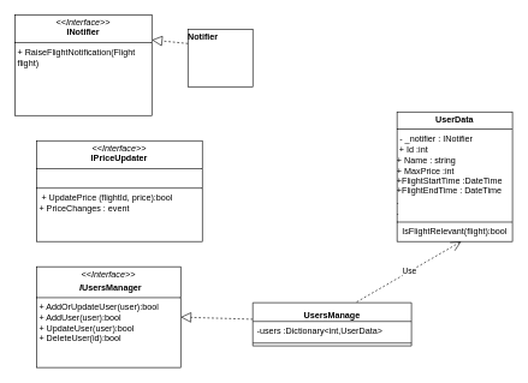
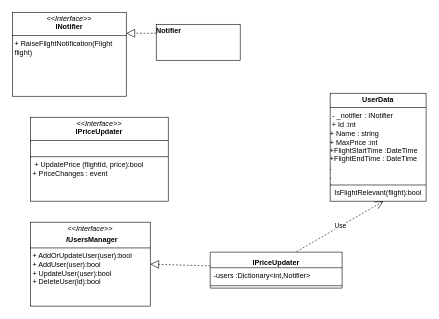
- <mxCell id="5" value="&lt;p style=&quot;margin:0px;margin-top:4px;text-align:center;&quot;&gt;&lt;/p&gt;&lt;div style=&quot;height:2px;&quot;&gt;&lt;b&gt;Notifier&lt;/b&gt;&lt;/div&gt;" style="verticalAlign=top;align=left;overflow=fill;html=1;whiteSpace=wrap;" vertex="1" parent="1"><mxGeometry x="260" y="40" width="90" height="80" as="geometry" /></mxCell>
+ <mxCell id="5" value="&lt;p style=&quot;margin:0px;margin-top:4px;text-align:center;&quot;&gt;&lt;/p&gt;&lt;div style=&quot;height:2px;&quot;&gt;&lt;b&gt;Notifier&lt;/b&gt;&lt;/div&gt;" style="verticalAlign=top;align=left;overflow=fill;html=1;whiteSpace=wrap;" vertex="1" parent="1"><mxGeometry x="260" y="40" width="140" height="60" as="geometry" /></mxCell>
- <mxCell id="9" value="&lt;p style=&quot;font-weight: 400; margin: 4px 0px 0px;&quot;&gt;&lt;b&gt;UsersManage&lt;/b&gt;&lt;/p&gt;" style="swimlane;fontStyle=1;align=center;verticalAlign=top;childLayout=stackLayout;horizontal=1;startSize=26;horizontalStack=0;resizeParent=1;resizeParentMax=0;resizeLast=0;collapsible=1;marginBottom=0;whiteSpace=wrap;html=1;" vertex="1" parent="1"><mxGeometry x="350" y="420" width="220" height="60" as="geometry" /></mxCell>
+ <mxCell id="9" value="&lt;p style=&quot;font-weight: 400; margin: 4px 0px 0px;&quot;&gt;&lt;b&gt;IPriceUpdater&lt;/b&gt;&lt;/p&gt;" style="swimlane;fontStyle=1;align=center;verticalAlign=top;childLayout=stackLayout;horizontal=1;startSize=26;horizontalStack=0;resizeParent=1;resizeParentMax=0;resizeLast=0;collapsible=1;marginBottom=0;whiteSpace=wrap;html=1;" vertex="1" parent="1"><mxGeometry x="350" y="420" width="220" height="60" as="geometry" /></mxCell>
- <mxCell id="10" value="-users :Dictionary&amp;lt;int,UserData&amp;gt;" style="text;strokeColor=none;fillColor=none;align=left;verticalAlign=top;spacingLeft=4;spacingRight=4;overflow=hidden;rotatable=0;points=[[0,0.5],[1,0.5]];portConstraint=eastwest;whiteSpace=wrap;html=1;" vertex="1" parent="9"><mxGeometry y="26" width="220" height="26" as="geometry" /></mxCell>
+ <mxCell id="10" value="-users :Dictionary&amp;lt;int,Notifier&amp;gt;" style="text;strokeColor=none;fillColor=none;align=left;verticalAlign=top;spacingLeft=4;spacingRight=4;overflow=hidden;rotatable=0;points=[[0,0.5],[1,0.5]];portConstraint=eastwest;whiteSpace=wrap;html=1;" vertex="1" parent="9"><mxGeometry y="26" width="220" height="26" as="geometry" /></mxCell>
